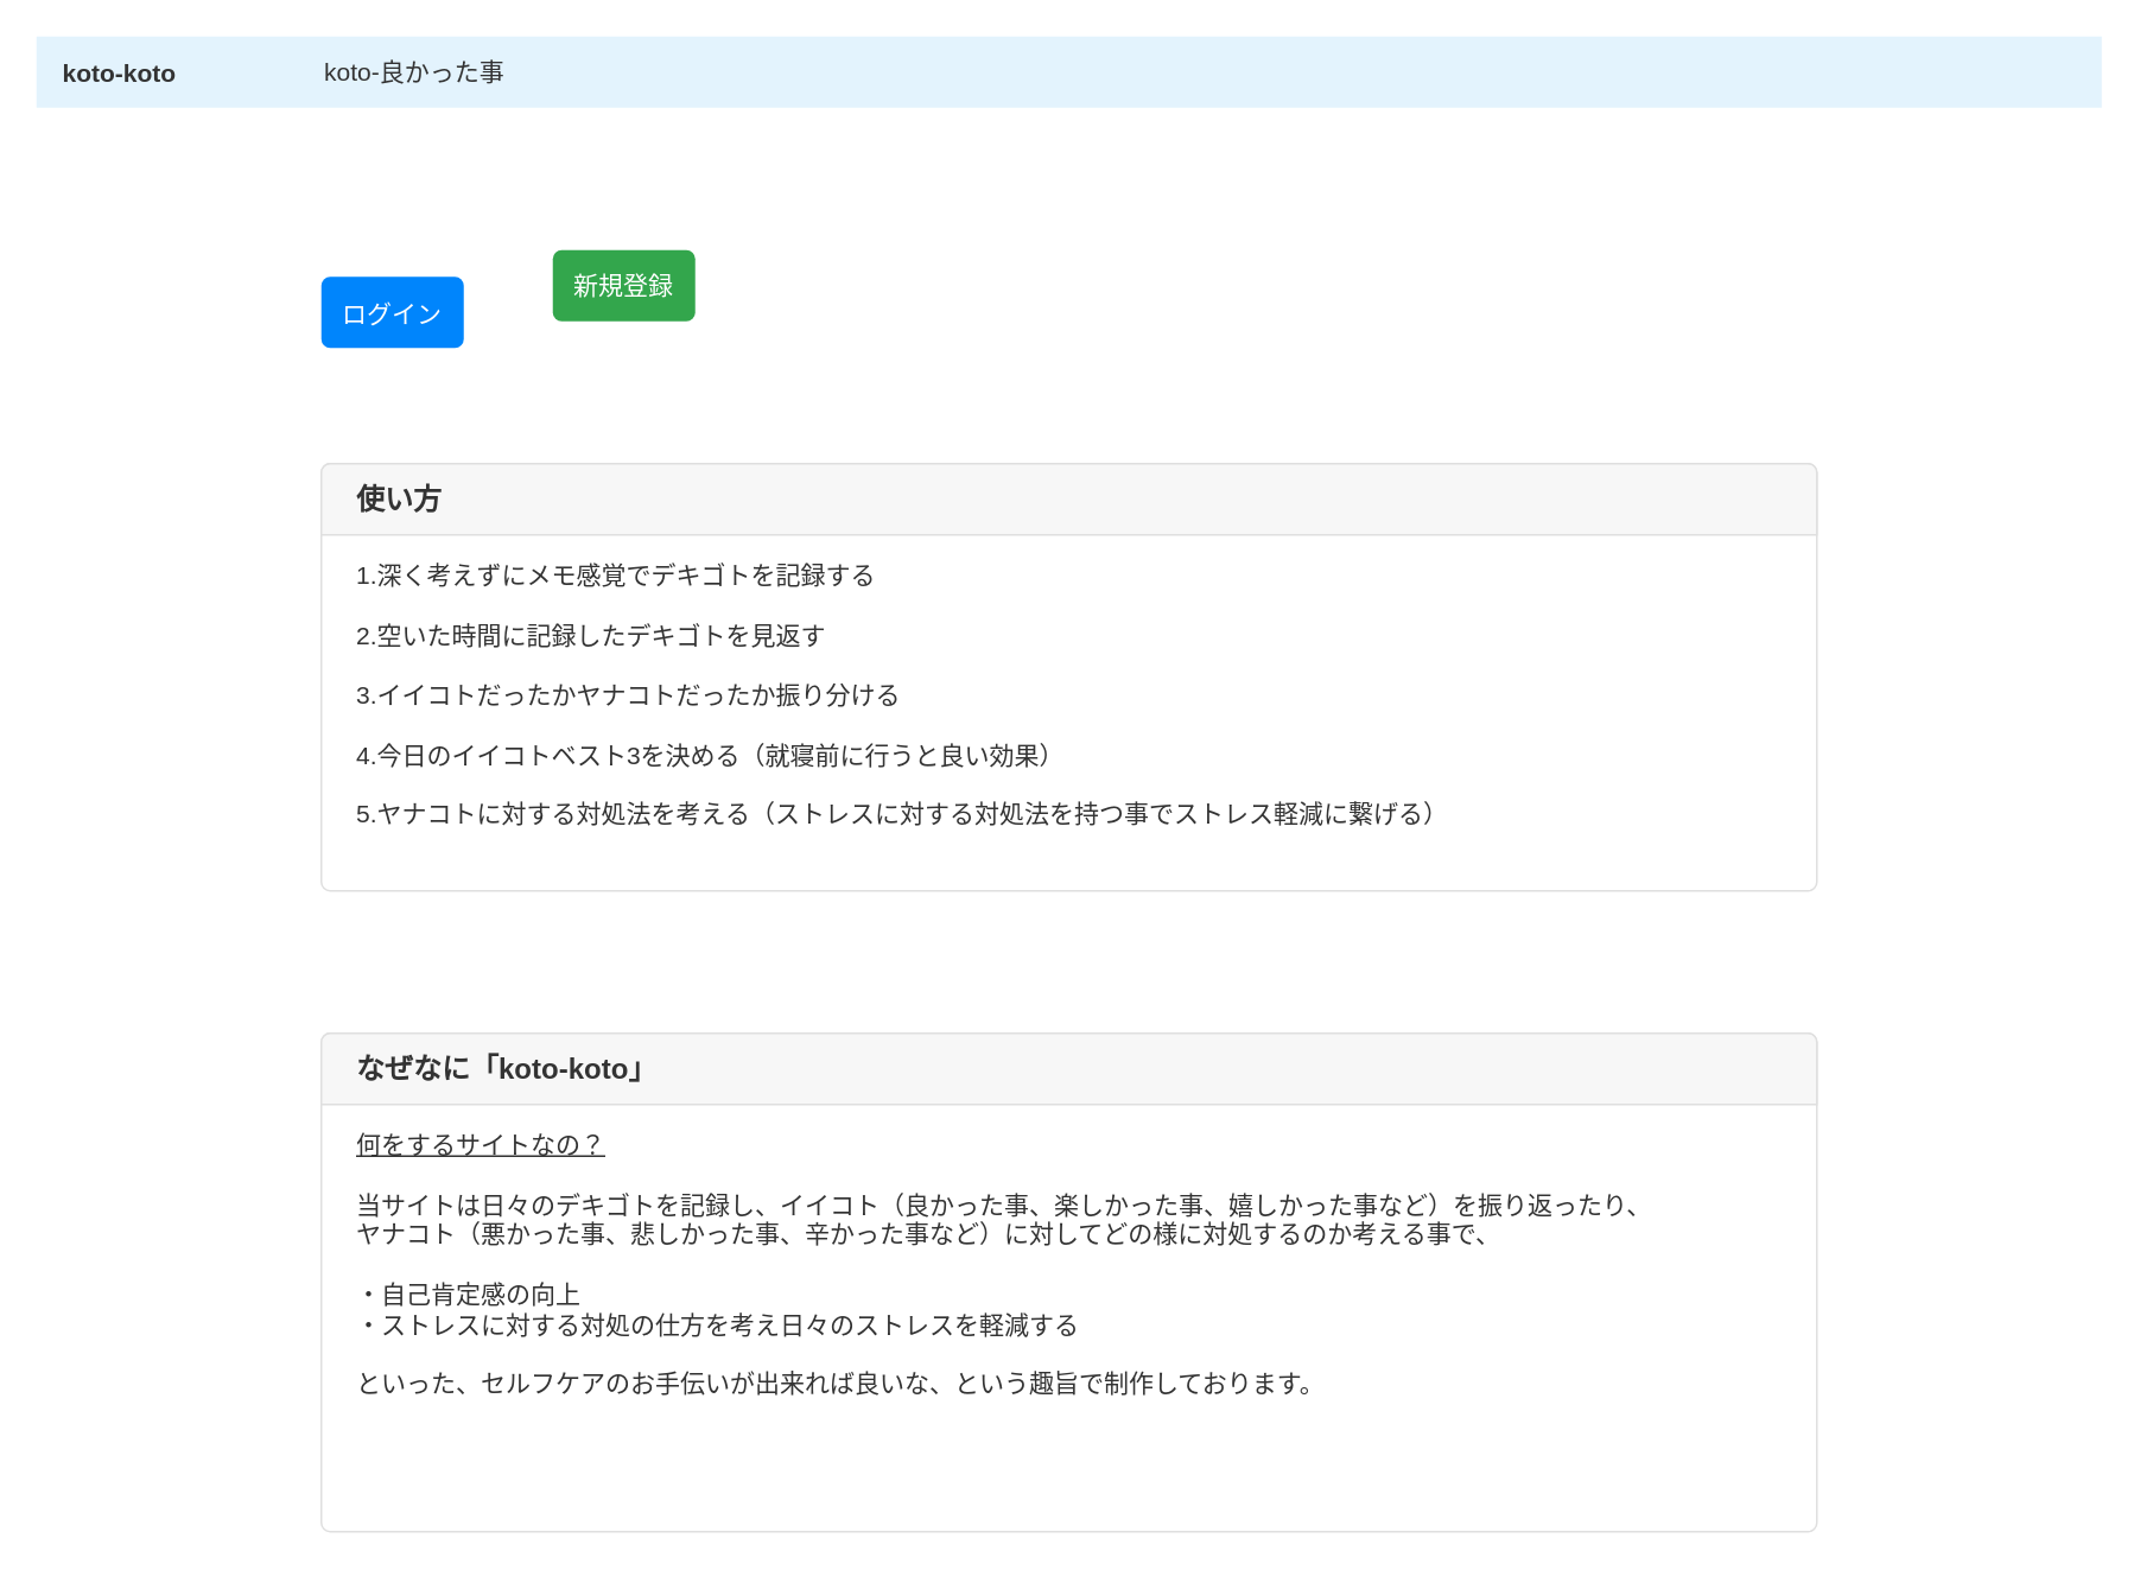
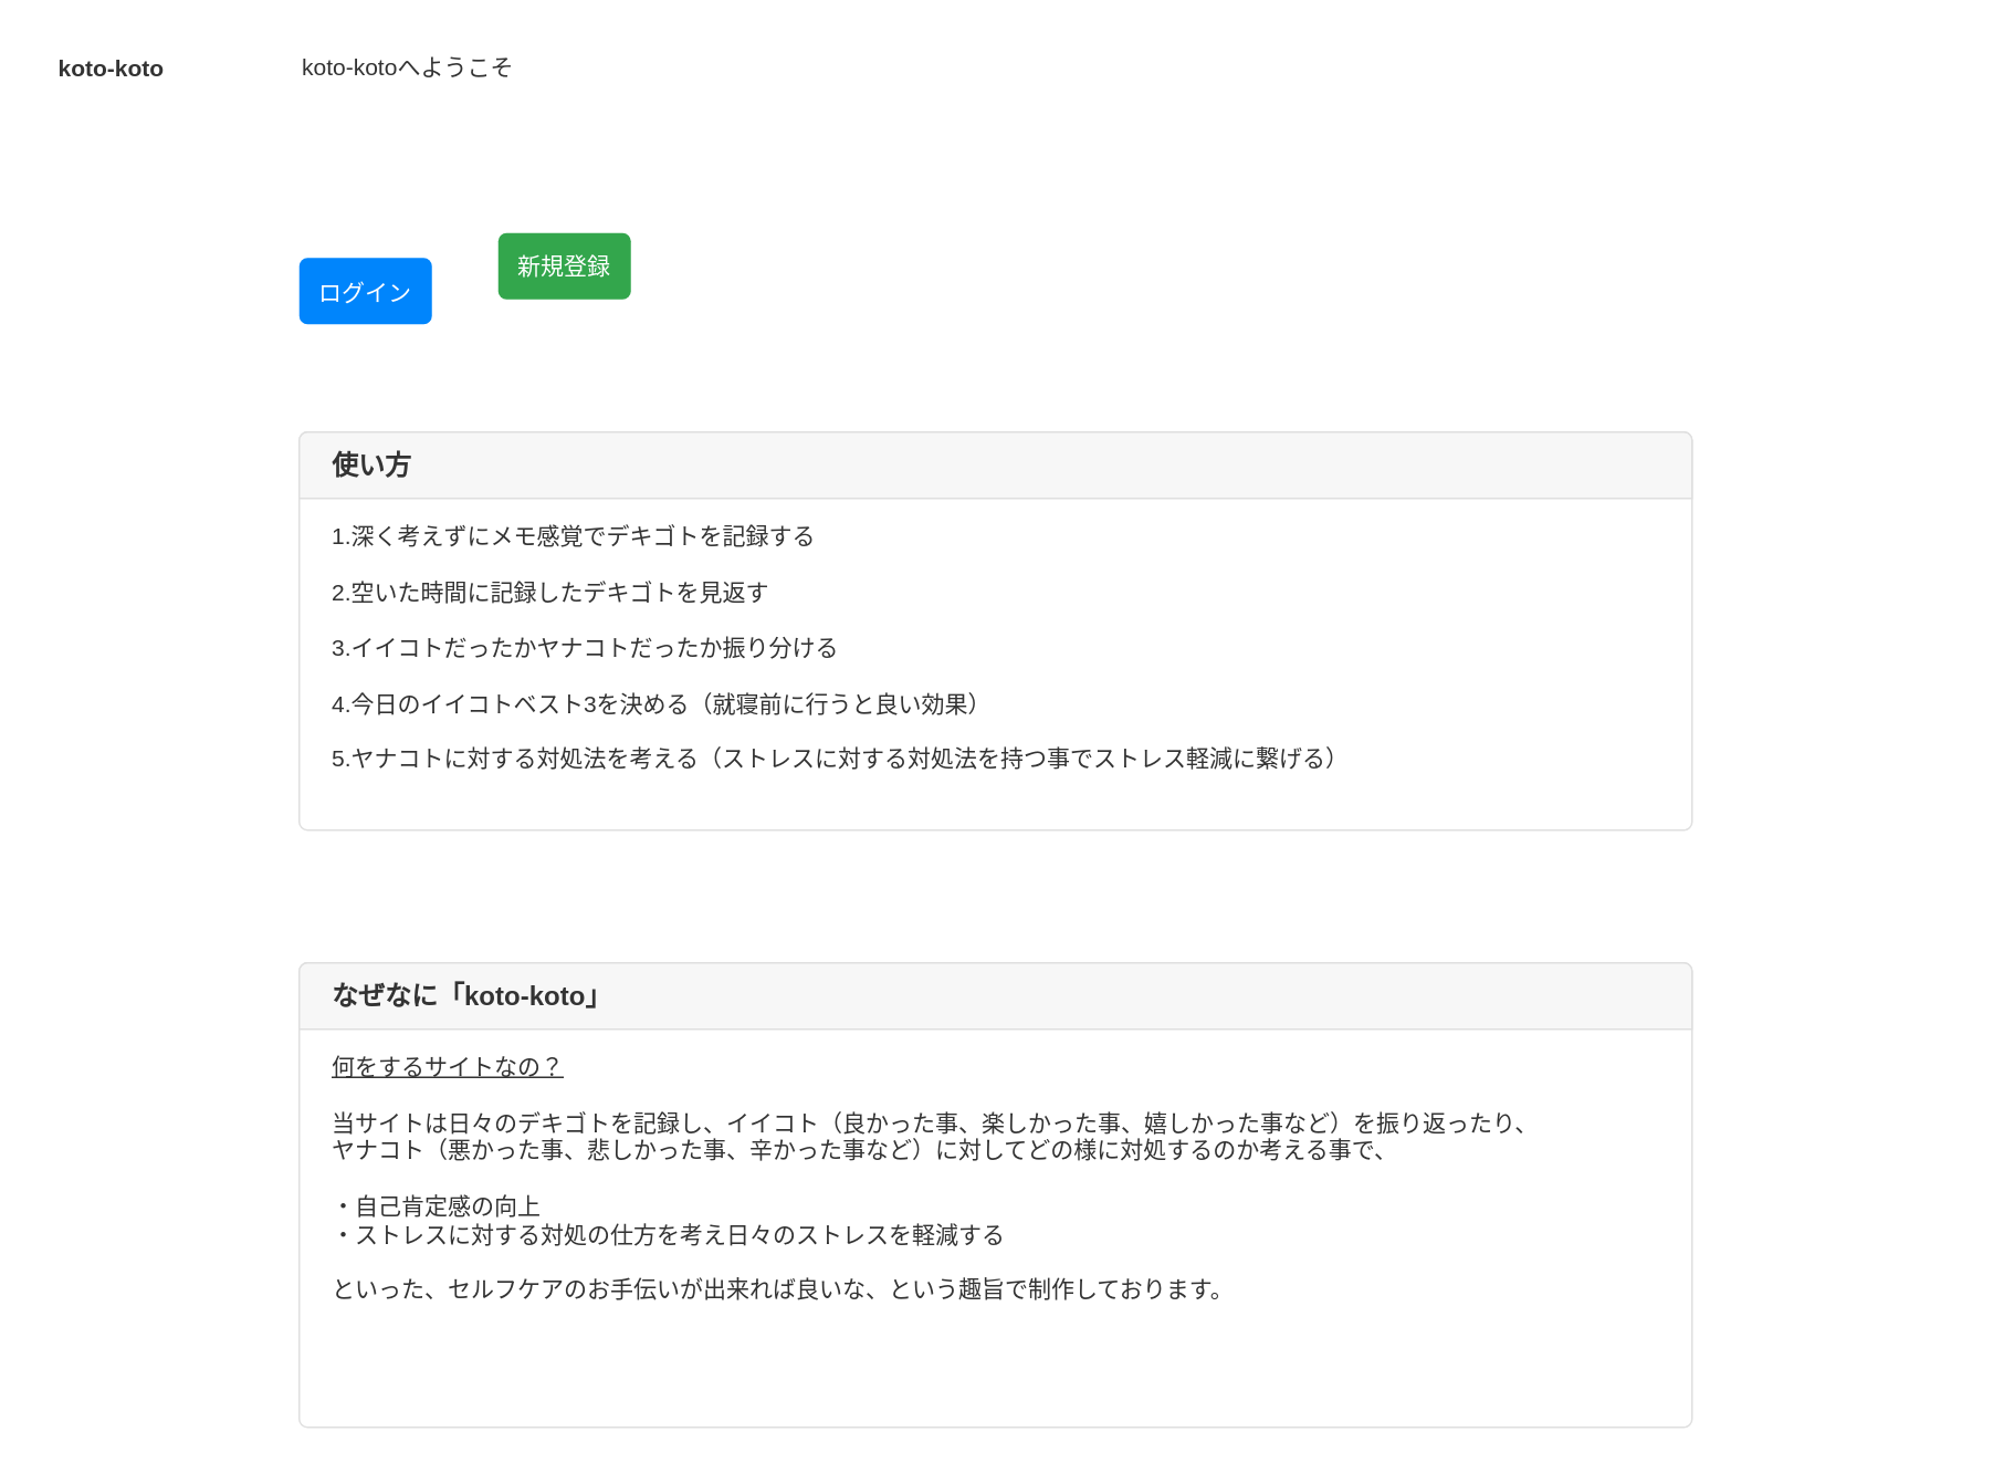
- <mxCell id="5" value="koto-良かった事" style="html=1;shadow=0;dashed=0;fillColor=none;strokeColor=none;shape=mxgraph.bootstrap.rect;fontColor=#333333;whiteSpace=wrap;fontSize=14;align=left;" parent="1" vertex="1"><mxGeometry x="180" y="20" width="160" height="40" as="geometry" /></mxCell>
+ <mxCell id="5" value="koto-kotoへようこそ" style="html=1;shadow=0;dashed=0;fillColor=none;strokeColor=none;shape=mxgraph.bootstrap.rect;fontColor=#333333;whiteSpace=wrap;fontSize=14;align=left;" parent="1" vertex="1"><mxGeometry x="180" y="20" width="160" height="40" as="geometry" /></mxCell>
- <mxCell id="2" value="&lt;b style=&quot;font-size: 14px; text-align: center;&quot;&gt;&lt;font&gt;koto-koto&lt;/font&gt;&lt;/b&gt;" style="html=1;shadow=0;dashed=0;fillColor=#E3F3FD;strokeColor=none;fontSize=16;fontColor=#333333;align=left;spacing=15;" parent="1" vertex="1"><mxGeometry x="20" y="20" width="1160" height="40" as="geometry" /></mxCell>
+ <mxCell id="2" value="&lt;b style=&quot;font-size: 14px; text-align: center;&quot;&gt;&lt;font&gt;koto-koto&lt;/font&gt;&lt;/b&gt;" style="html=1;shadow=0;dashed=0;fillColor=#ffffff;strokeColor=none;fontSize=16;fontColor=#333333;align=left;spacing=15;" parent="1" vertex="1"><mxGeometry x="20" y="20" width="1160" height="40" as="geometry" /></mxCell>
- <mxCell id="4" value="新規登録" style="html=1;shadow=0;dashed=0;shape=mxgraph.bootstrap.rrect;rSize=5;strokeColor=none;strokeWidth=1;fillColor=#33A64C;fontColor=#FFFFFF;whiteSpace=wrap;align=center;verticalAlign=middle;spacingLeft=0;fontStyle=0;fontSize=14;spacing=5;" parent="1" vertex="1"><mxGeometry x="310" y="140" width="80" height="40" as="geometry" /></mxCell>
+ <mxCell id="4" value="新規登録" style="html=1;shadow=0;dashed=0;shape=mxgraph.bootstrap.rrect;rSize=5;strokeColor=none;strokeWidth=1;fillColor=#33A64C;fontColor=#FFFFFF;whiteSpace=wrap;align=center;verticalAlign=middle;spacingLeft=0;fontStyle=0;fontSize=14;spacing=5;" parent="1" vertex="1"><mxGeometry x="300" y="140" width="80" height="40" as="geometry" /></mxCell>
